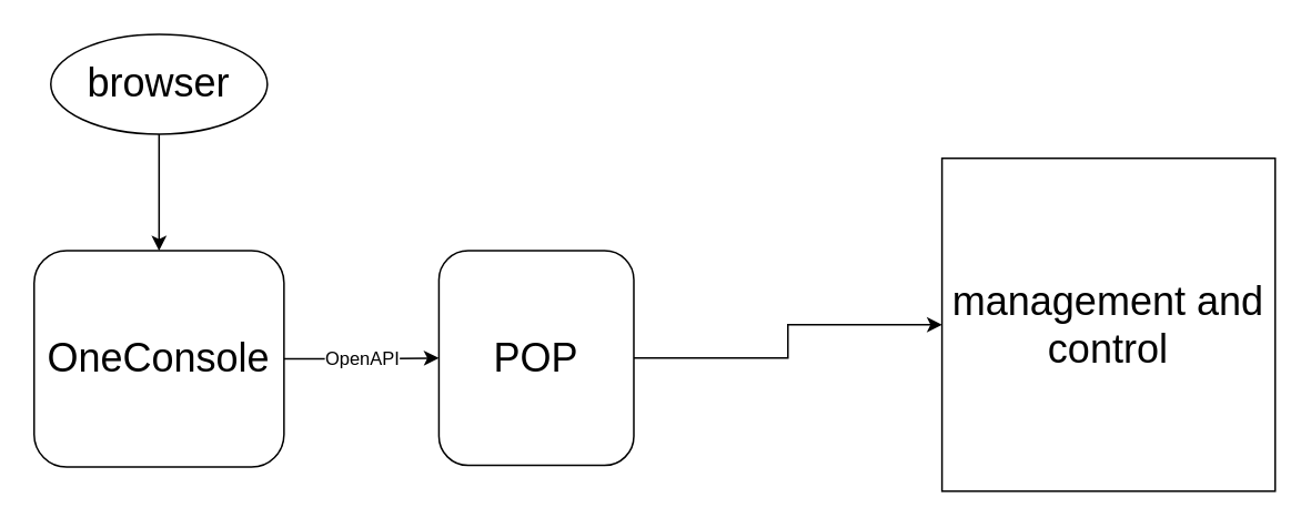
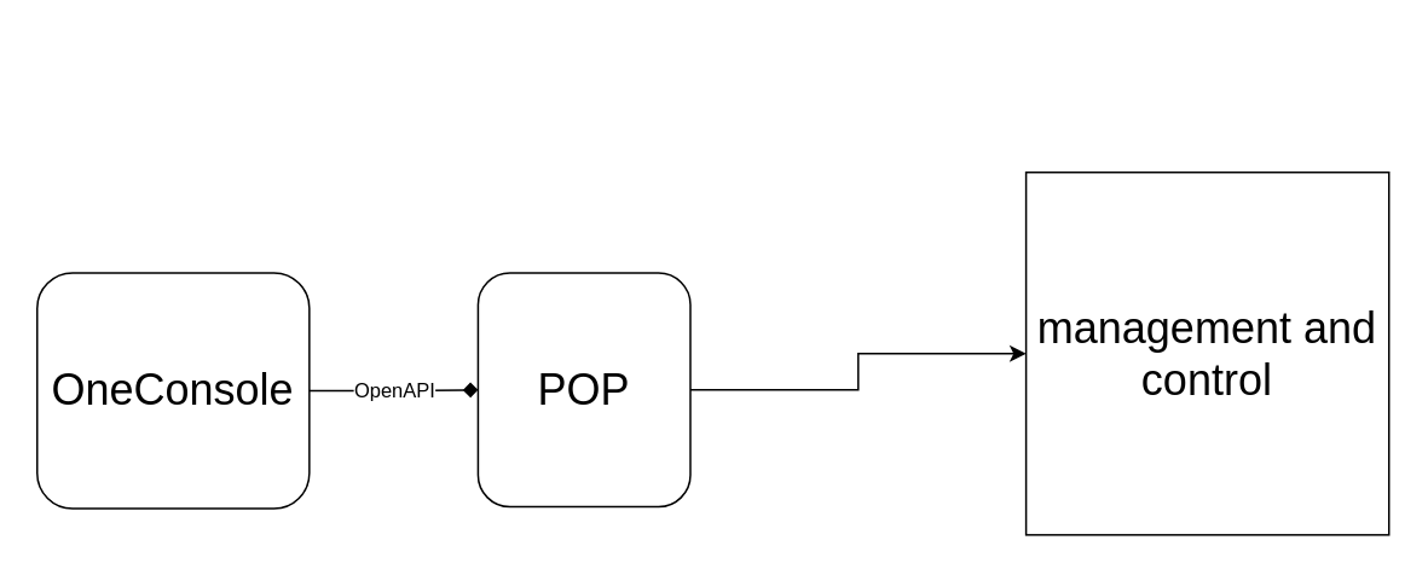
- <mxCell id="4" value="&lt;font style=&quot;font-size: 24px&quot;&gt;browser&lt;/font&gt;" style="ellipse;whiteSpace=wrap;html=1;" parent="1" vertex="1"><mxGeometry x="30" y="20" width="130" height="60" as="geometry" /></mxCell>
- <mxCell id="3" style="edgeStyle=orthogonalEdgeStyle;rounded=0;orthogonalLoop=1;jettySize=auto;html=1;entryX=0.5;entryY=0;entryDx=0;entryDy=0;" edge="1" parent="1" source="4" target="2"><mxGeometry relative="1" as="geometry" /></mxCell>
- <mxCell id="8" value="OpenAPI" style="edgeStyle=orthogonalEdgeStyle;rounded=0;orthogonalLoop=1;jettySize=auto;html=1;entryX=0;entryY=0.5;entryDx=0;entryDy=0;" edge="1" parent="1" source="2" target="7"><mxGeometry relative="1" as="geometry" /></mxCell>
+ <mxCell id="8" value="OpenAPI" style="edgeStyle=orthogonalEdgeStyle;rounded=0;orthogonalLoop=1;jettySize=auto;html=1;entryX=0;entryY=0.5;entryDx=0;entryDy=0;endArrow=diamond;" edge="1" parent="1" source="2" target="7"><mxGeometry relative="1" as="geometry" /></mxCell>
